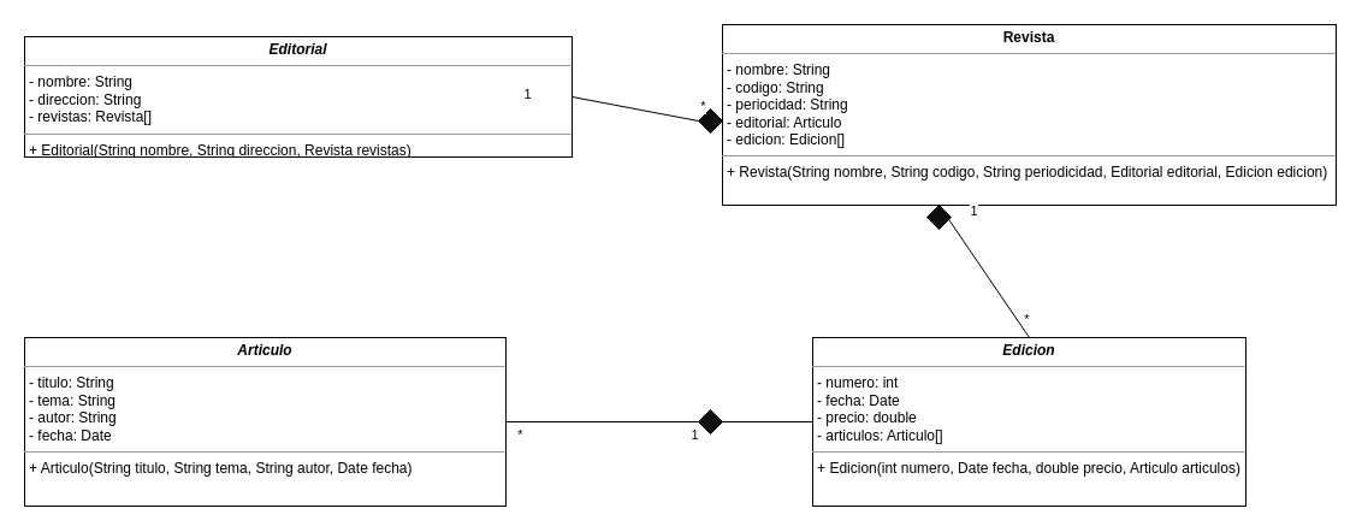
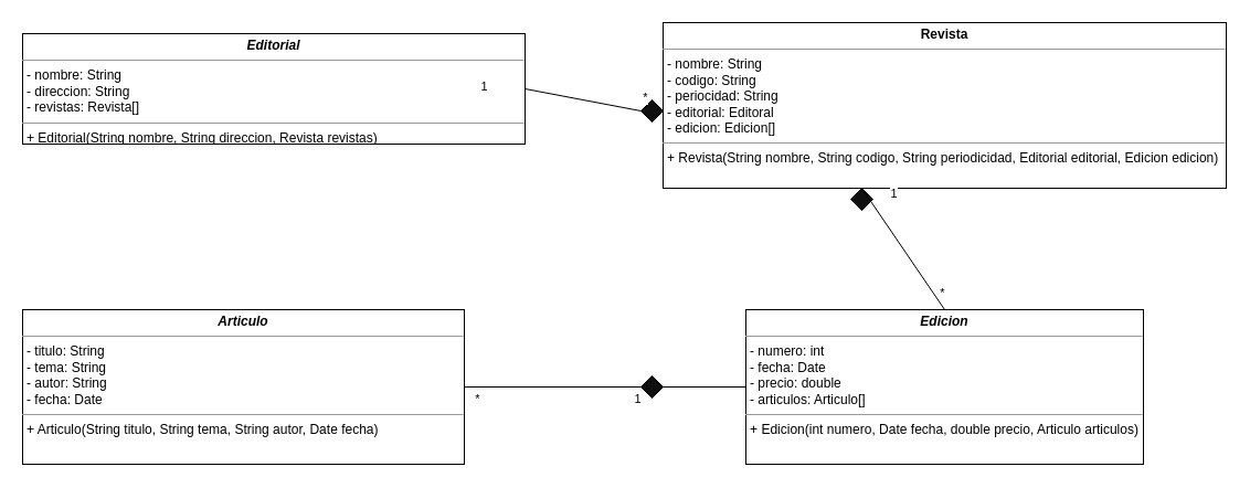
- <mxCell id="3" value="&lt;p style=&quot;margin:0px;margin-top:4px;text-align:center;&quot;&gt;&lt;b&gt;Revista&lt;/b&gt;&lt;/p&gt;&lt;hr size=&quot;1&quot;&gt;&lt;p style=&quot;margin:0px;margin-left:4px;&quot;&gt;- nombre: String&lt;br&gt;- codigo: String&lt;/p&gt;&lt;p style=&quot;margin:0px;margin-left:4px;&quot;&gt;- periocidad: String&lt;/p&gt;&lt;p style=&quot;margin:0px;margin-left:4px;&quot;&gt;- editorial: Articulo&lt;/p&gt;&lt;p style=&quot;margin:0px;margin-left:4px;&quot;&gt;- edicion: Edicion[]&lt;/p&gt;&lt;hr size=&quot;1&quot;&gt;&lt;p style=&quot;margin:0px;margin-left:4px;&quot;&gt;+ Revista(String nombre, String codigo, String periodicidad, Editorial editorial, Edicion edicion)&lt;/p&gt;" style="verticalAlign=top;align=left;overflow=fill;fontSize=12;fontFamily=Helvetica;html=1;" vertex="1" parent="1"><mxGeometry x="600" y="20" width="510" height="150" as="geometry" /></mxCell>
+ <mxCell id="3" value="&lt;p style=&quot;margin:0px;margin-top:4px;text-align:center;&quot;&gt;&lt;b&gt;Revista&lt;/b&gt;&lt;/p&gt;&lt;hr size=&quot;1&quot;&gt;&lt;p style=&quot;margin:0px;margin-left:4px;&quot;&gt;- nombre: String&lt;br&gt;- codigo: String&lt;/p&gt;&lt;p style=&quot;margin:0px;margin-left:4px;&quot;&gt;- periocidad: String&lt;/p&gt;&lt;p style=&quot;margin:0px;margin-left:4px;&quot;&gt;- editorial: Editoral&lt;/p&gt;&lt;p style=&quot;margin:0px;margin-left:4px;&quot;&gt;- edicion: Edicion[]&lt;/p&gt;&lt;hr size=&quot;1&quot;&gt;&lt;p style=&quot;margin:0px;margin-left:4px;&quot;&gt;+ Revista(String nombre, String codigo, String periodicidad, Editorial editorial, Edicion edicion)&lt;/p&gt;" style="verticalAlign=top;align=left;overflow=fill;fontSize=12;fontFamily=Helvetica;html=1;" vertex="1" parent="1"><mxGeometry x="600" y="20" width="510" height="150" as="geometry" /></mxCell>
